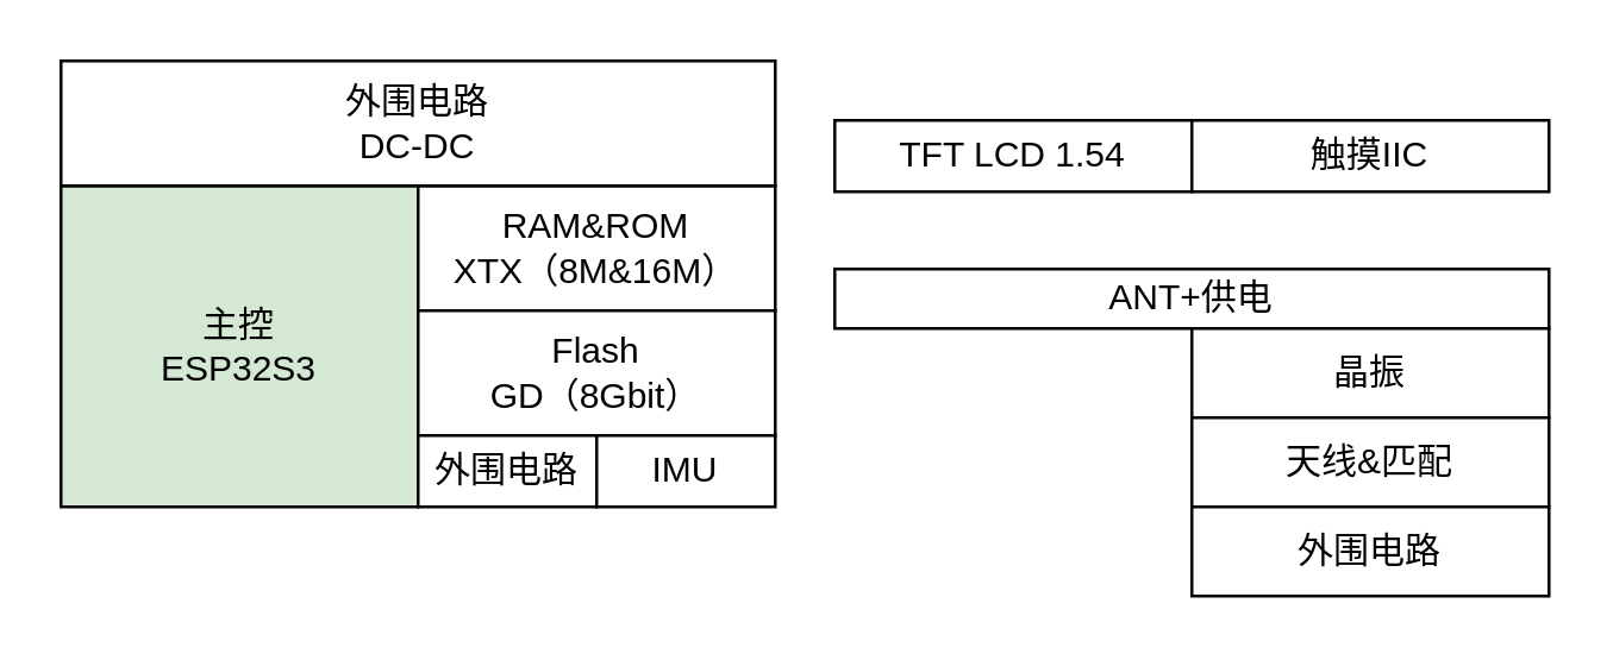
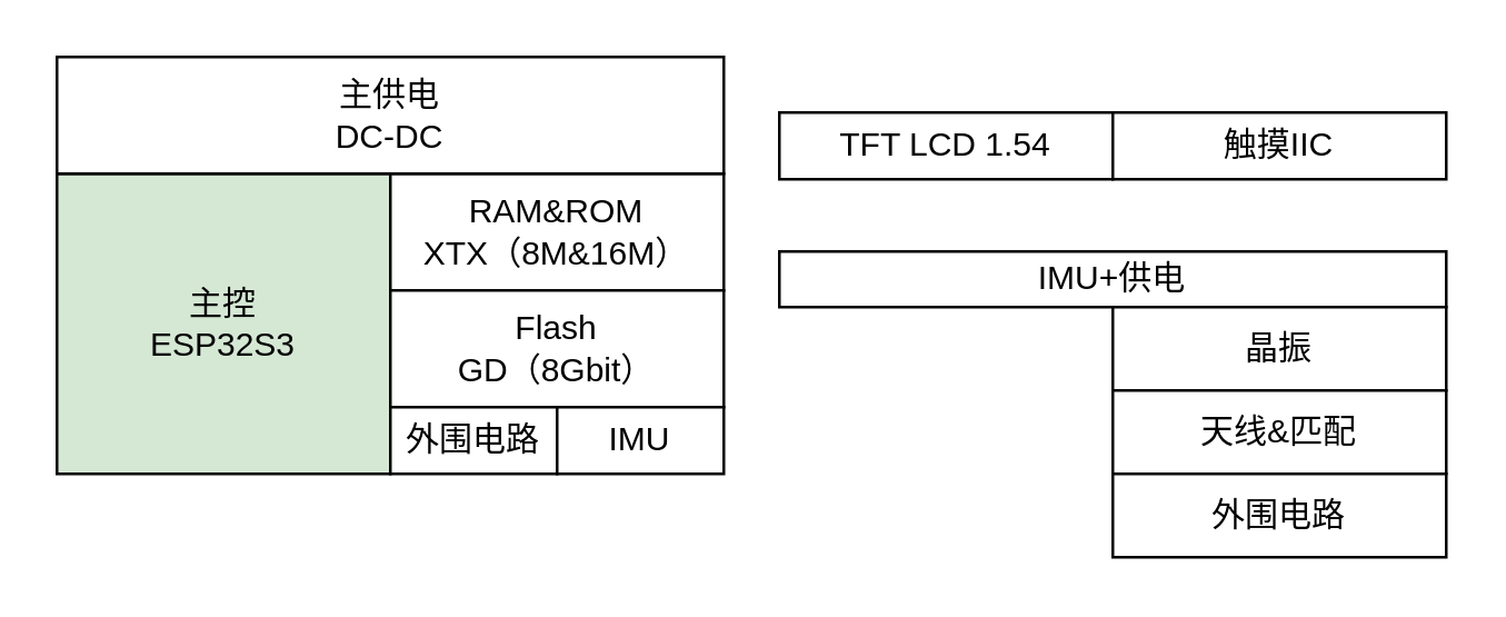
- <mxCell id="4" value="外围电路&lt;br&gt;DC-DC" style="rounded=0;whiteSpace=wrap;html=1;" vertex="1" parent="1"><mxGeometry x="20" y="20" width="240" height="42" as="geometry" /></mxCell>
+ <mxCell id="4" value="主供电&lt;br&gt;DC-DC" style="rounded=0;whiteSpace=wrap;html=1;" vertex="1" parent="1"><mxGeometry x="20" y="20" width="240" height="42" as="geometry" /></mxCell>
- <mxCell id="10" value="ANT+供电" style="rounded=0;whiteSpace=wrap;html=1;" vertex="1" parent="1"><mxGeometry x="280" y="90" width="240" height="20" as="geometry" /></mxCell>
+ <mxCell id="10" value="IMU+供电" style="rounded=0;whiteSpace=wrap;html=1;" vertex="1" parent="1"><mxGeometry x="280" y="90" width="240" height="20" as="geometry" /></mxCell>
